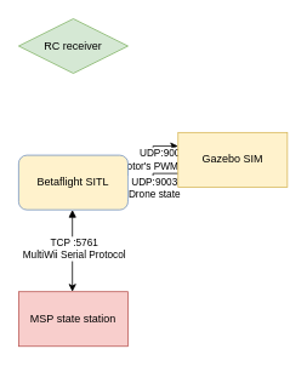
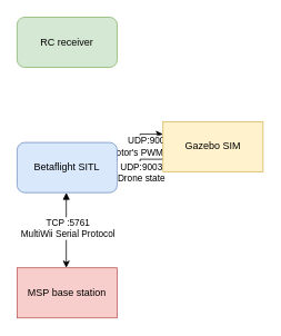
- <mxCell id="11" value="RC receiver" style="rhombus;whiteSpace=wrap;html=1;fillColor=#d5e8d4;strokeColor=#82b366;" vertex="1" parent="1"><mxGeometry x="20" y="20" width="120" height="60" as="geometry" /></mxCell>
+ <mxCell id="11" value="RC receiver" style="rounded=1;whiteSpace=wrap;html=1;fillColor=#d5e8d4;strokeColor=#82b366;" vertex="1" parent="1"><mxGeometry x="20" y="20" width="120" height="60" as="geometry" /></mxCell>
- <mxCell id="6" value="Betaflight SITL" style="rounded=1;whiteSpace=wrap;html=1;fillColor=#fff2cc;strokeColor=#6c8ebf;" vertex="1" parent="1"><mxGeometry x="20" y="170" width="120" height="60" as="geometry" /></mxCell>
+ <mxCell id="6" value="Betaflight SITL" style="rounded=1;whiteSpace=wrap;html=1;fillColor=#dae8fc;strokeColor=#6c8ebf;" vertex="1" parent="1"><mxGeometry x="20" y="170" width="120" height="60" as="geometry" /></mxCell>
- <mxCell id="10" value="MSP state station" style="rounded=0;whiteSpace=wrap;html=1;fillColor=#f8cecc;strokeColor=#b85450;" vertex="1" parent="1"><mxGeometry x="20" y="320" width="120" height="60" as="geometry" /></mxCell>
+ <mxCell id="10" value="MSP base station" style="rounded=0;whiteSpace=wrap;html=1;fillColor=#f8cecc;strokeColor=#b85450;" vertex="1" parent="1"><mxGeometry x="20" y="320" width="120" height="60" as="geometry" /></mxCell>
